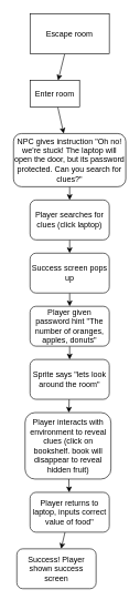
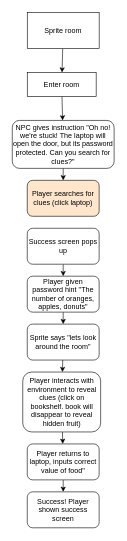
- <mxCell id="3" value="Escape room" style="whiteSpace=wrap;html=1;" vertex="1" parent="1"><mxGeometry x="45" y="20" width="120" height="60" as="geometry" /></mxCell>
+ <mxCell id="3" value="Sprite room" style="whiteSpace=wrap;html=1;" vertex="1" parent="1"><mxGeometry x="45" y="20" width="120" height="60" as="geometry" /></mxCell>
- <mxCell id="5" value="Enter room" style="whiteSpace=wrap;html=1;" vertex="1" parent="1"><mxGeometry x="45" y="120" width="75" height="40" as="geometry" /></mxCell>
+ <mxCell id="5" value="Enter room" style="whiteSpace=wrap;html=1;" vertex="1" parent="1"><mxGeometry x="45" y="120" width="115" height="40" as="geometry" /></mxCell>
- <mxCell id="9" value="Player searches for clues (click laptop)" style="whiteSpace=wrap;html=1;rounded=1;" vertex="1" parent="1"><mxGeometry x="45" y="300" width="120" height="60" as="geometry" /></mxCell>
+ <mxCell id="9" value="Player searches for clues (click laptop)" style="whiteSpace=wrap;html=1;rounded=1;fillColor=#ffe6cc;" vertex="1" parent="1"><mxGeometry x="45" y="300" width="120" height="60" as="geometry" /></mxCell>
- <mxCell id="8" value="" style="edgeStyle=none;html=1;" edge="1" parent="1" source="9" target="11"><mxGeometry relative="1" as="geometry" /></mxCell>
- <mxCell id="20" value="Success! Player shown success screen" style="whiteSpace=wrap;html=1;rounded=1;" vertex="1" parent="1"><mxGeometry x="25" y="825" width="120" height="60" as="geometry" /></mxCell>
+ <mxCell id="20" value="Success! Player shown success screen" style="whiteSpace=wrap;html=1;rounded=1;" vertex="1" parent="1"><mxGeometry x="45" y="820" width="120" height="60" as="geometry" /></mxCell>
